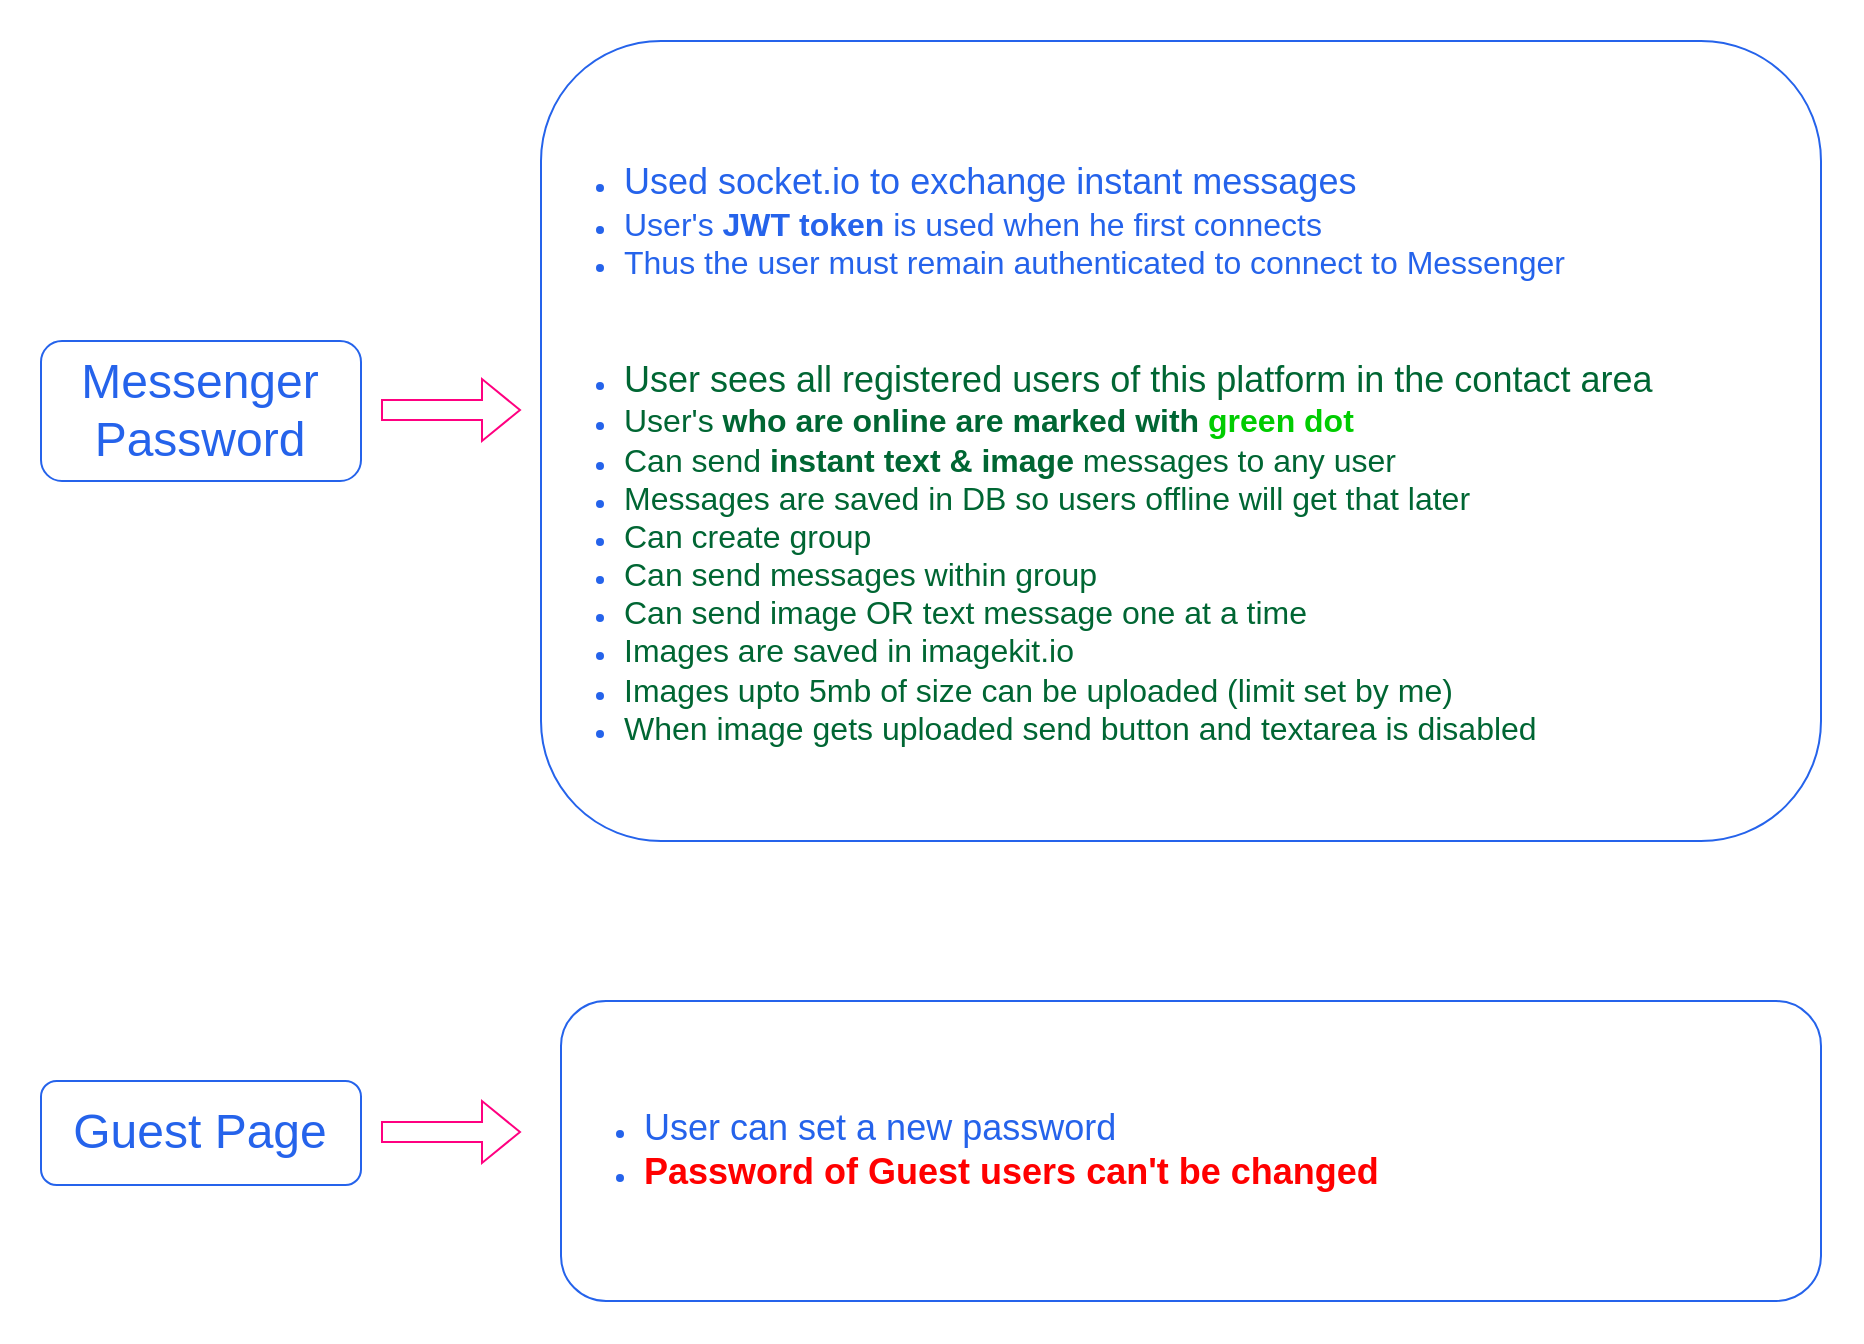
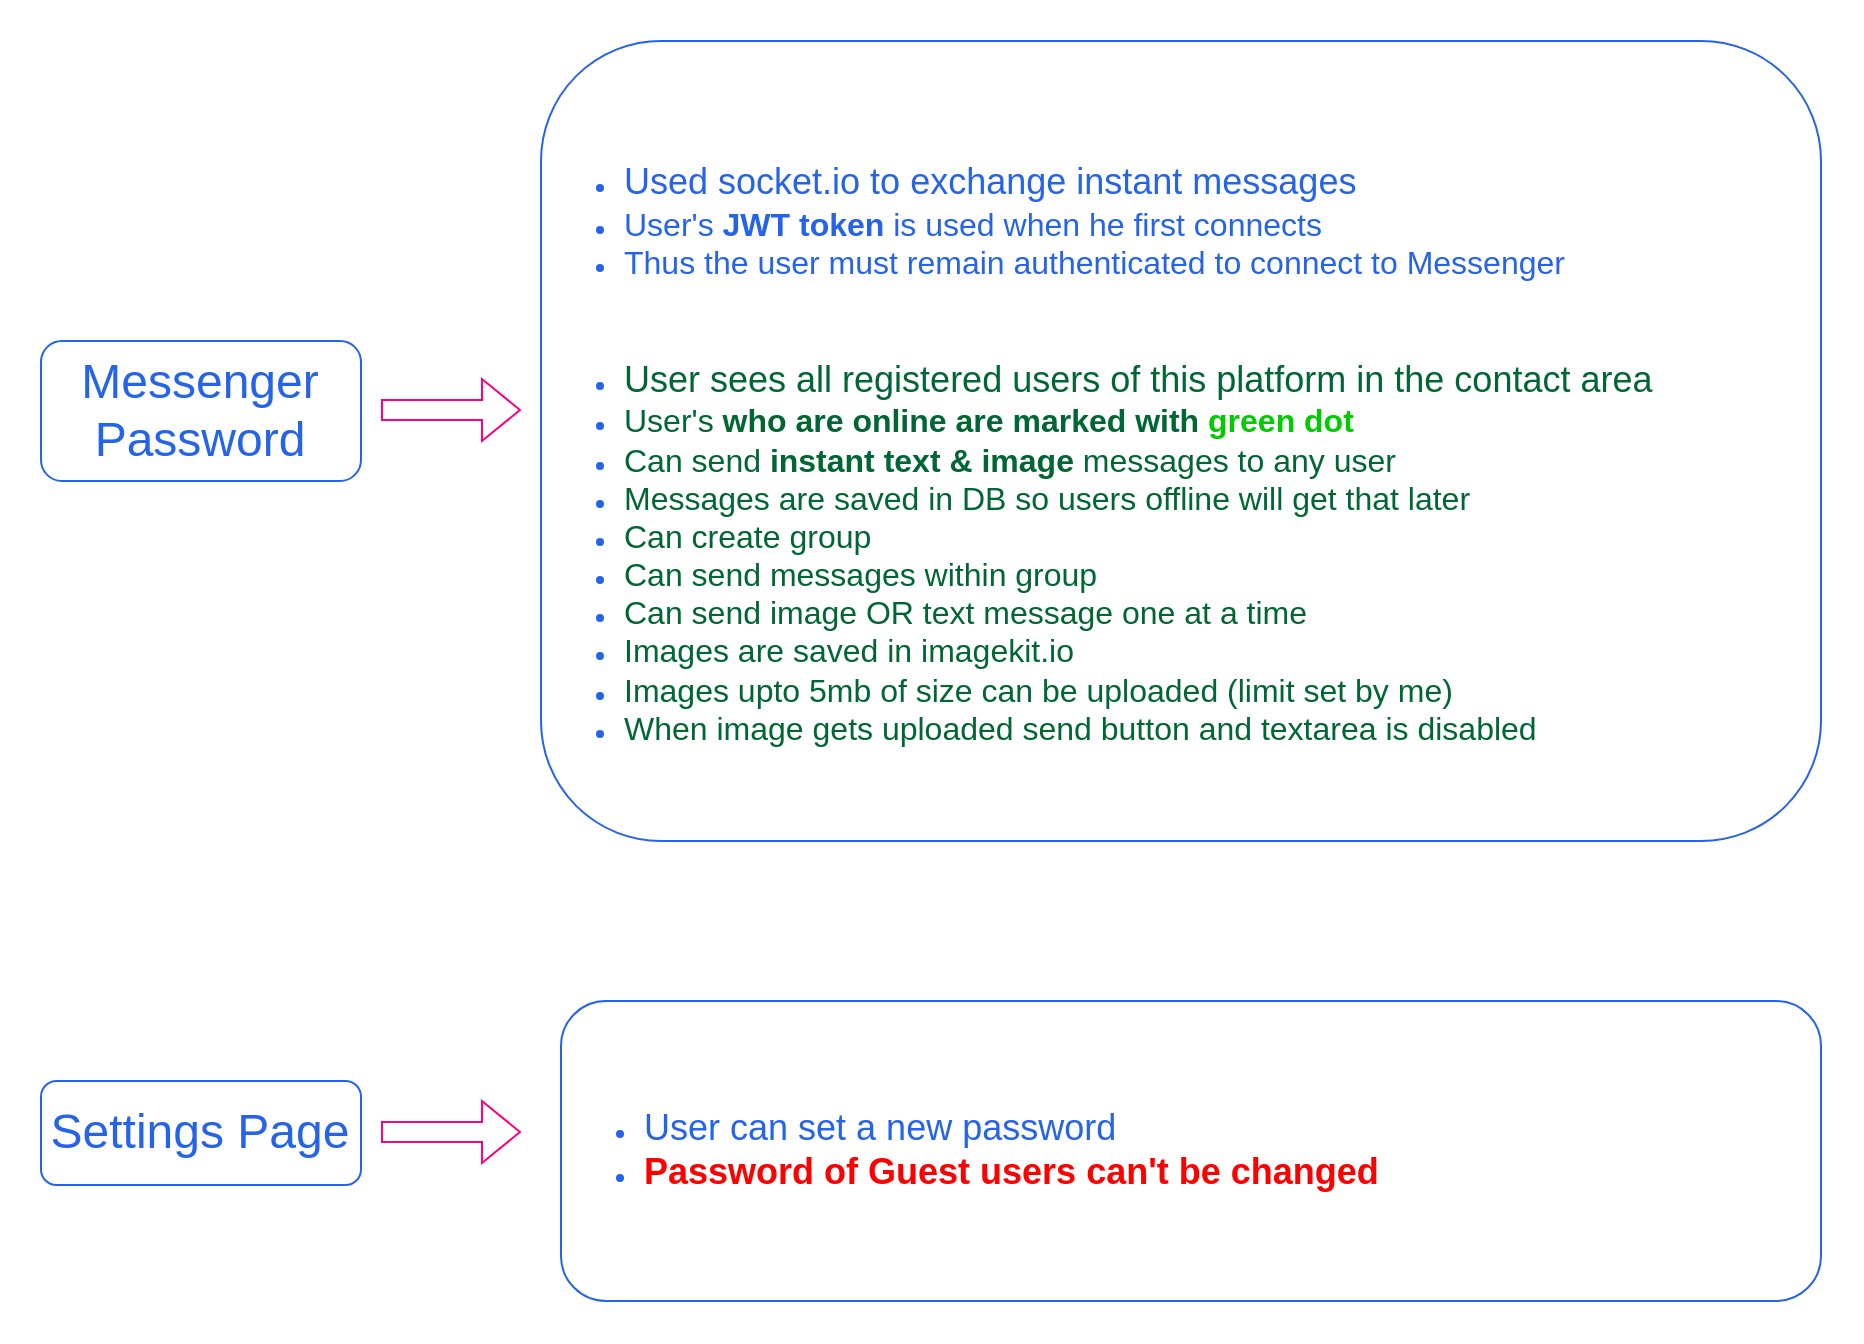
- <mxCell id="5" value="&lt;font style=&quot;font-size: 24px;&quot;&gt;Guest Page&lt;/font&gt;" style="rounded=1;whiteSpace=wrap;html=1;fillColor=none;fontColor=#2563EB;strokeColor=#2563EB;" parent="1" vertex="1"><mxGeometry x="20" y="540" width="160" height="52" as="geometry" /></mxCell>
+ <mxCell id="5" value="&lt;font style=&quot;font-size: 24px;&quot;&gt;Settings Page&lt;/font&gt;" style="rounded=1;whiteSpace=wrap;html=1;fillColor=none;fontColor=#2563EB;strokeColor=#2563EB;" parent="1" vertex="1"><mxGeometry x="20" y="540" width="160" height="52" as="geometry" /></mxCell>
